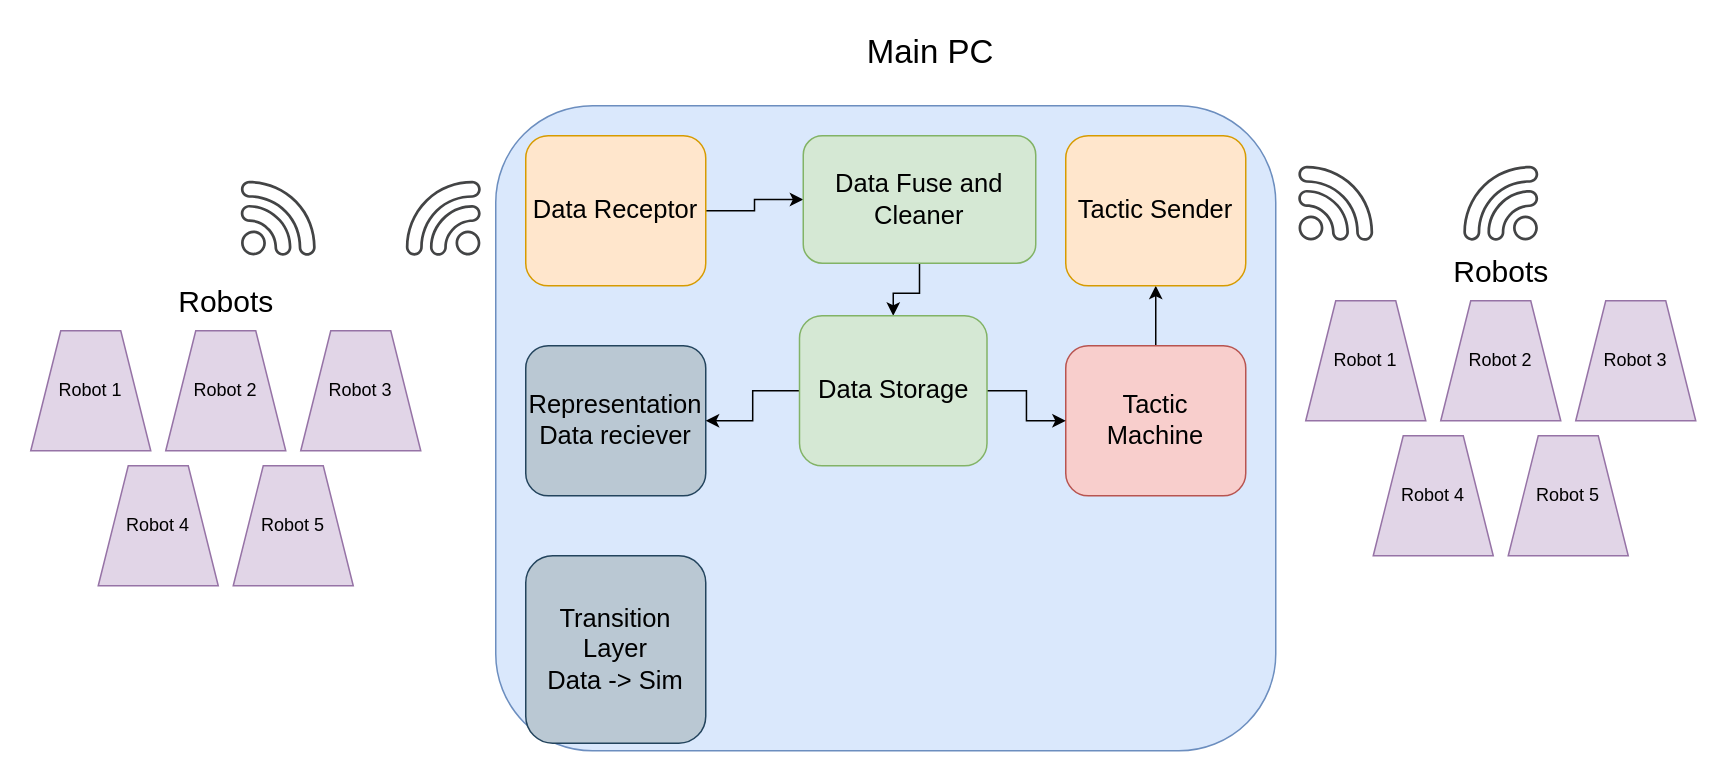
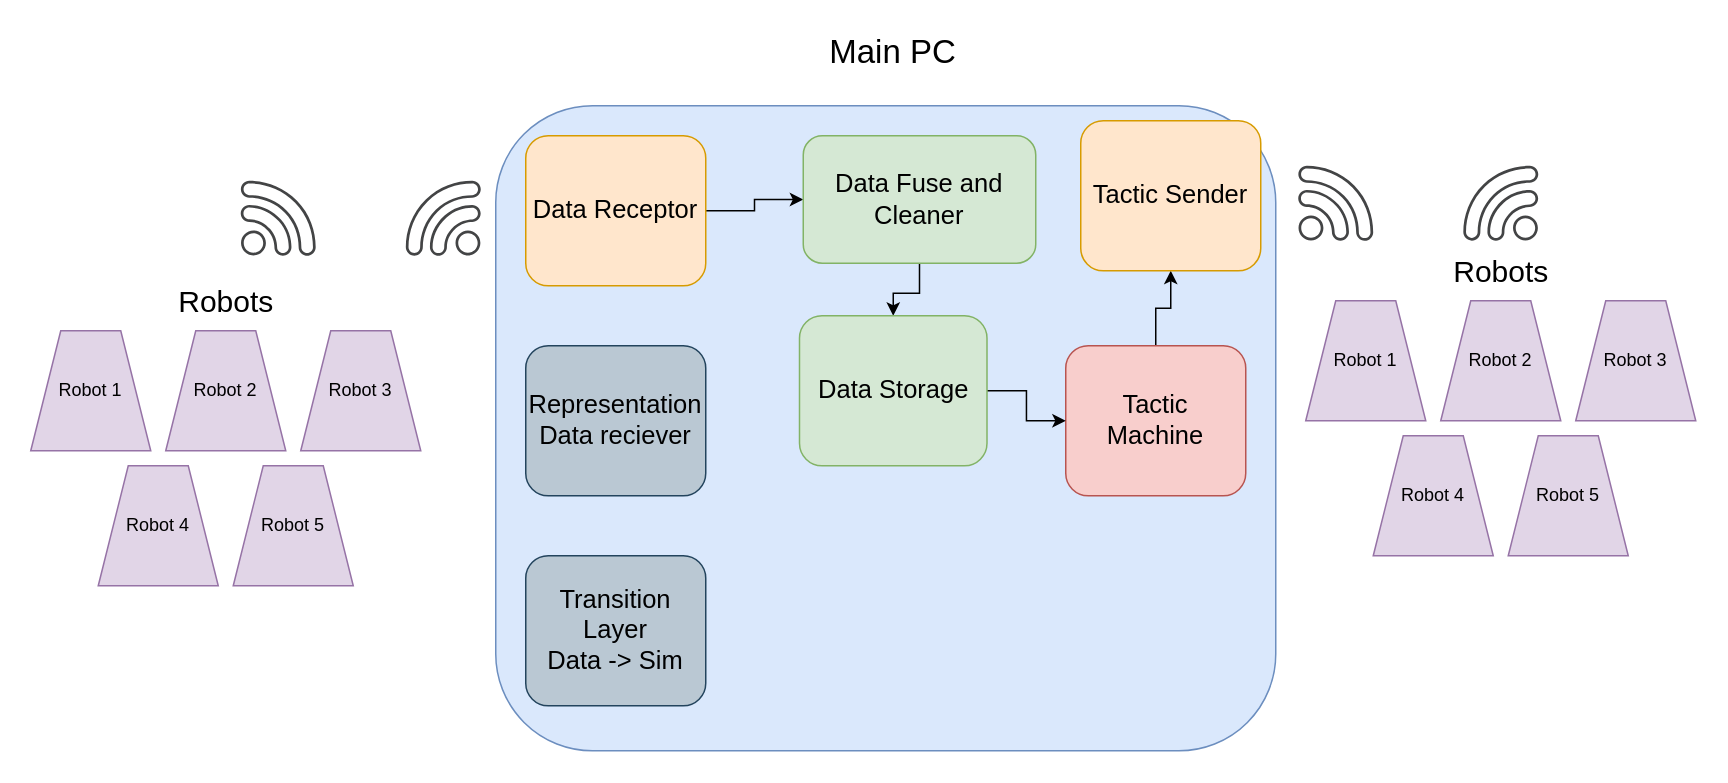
- <mxCell id="3" value="&lt;font style=&quot;font-size: 22px;&quot;&gt;Main PC&lt;/font&gt;" style="text;html=1;strokeColor=none;fillColor=none;align=center;verticalAlign=middle;whiteSpace=wrap;rounded=0;fontSize=22;" vertex="1" parent="1"><mxGeometry x="570" y="20" width="100" height="30" as="geometry" /></mxCell>
+ <mxCell id="3" value="&lt;font style=&quot;font-size: 22px;&quot;&gt;Main PC&lt;/font&gt;" style="text;html=1;strokeColor=none;fillColor=none;align=center;verticalAlign=middle;whiteSpace=wrap;rounded=0;fontSize=22;" vertex="1" parent="1"><mxGeometry x="545" y="20" width="100" height="30" as="geometry" /></mxCell>
- <mxCell id="14" value="Tactic Sender" style="rounded=1;whiteSpace=wrap;html=1;fontSize=17;fillColor=#ffe6cc;strokeColor=#d79b00;" vertex="1" parent="1"><mxGeometry x="710" y="90" width="120" height="100" as="geometry" /></mxCell>
+ <mxCell id="14" value="Tactic Sender" style="rounded=1;whiteSpace=wrap;html=1;fontSize=17;fillColor=#ffe6cc;strokeColor=#d79b00;" vertex="1" parent="1"><mxGeometry x="720" y="80" width="120" height="100" as="geometry" /></mxCell>
- <mxCell id="12" style="edgeStyle=orthogonalEdgeStyle;rounded=0;orthogonalLoop=1;jettySize=auto;html=1;entryX=1;entryY=0.5;entryDx=0;entryDy=0;fontSize=17;" edge="1" parent="1" source="13" target="8"><mxGeometry relative="1" as="geometry" /></mxCell>
- <mxCell id="15" value="Transition Layer &lt;br&gt;Data -&amp;gt; Sim" style="rounded=1;whiteSpace=wrap;html=1;fontSize=17;fillColor=#bac8d3;strokeColor=#23445d;" vertex="1" parent="1"><mxGeometry x="350" y="370" width="120" height="125" as="geometry" /></mxCell>
+ <mxCell id="15" value="Transition Layer &lt;br&gt;Data -&amp;gt; Sim" style="rounded=1;whiteSpace=wrap;html=1;fontSize=17;fillColor=#bac8d3;strokeColor=#23445d;" vertex="1" parent="1"><mxGeometry x="350" y="370" width="120" height="100" as="geometry" /></mxCell>
